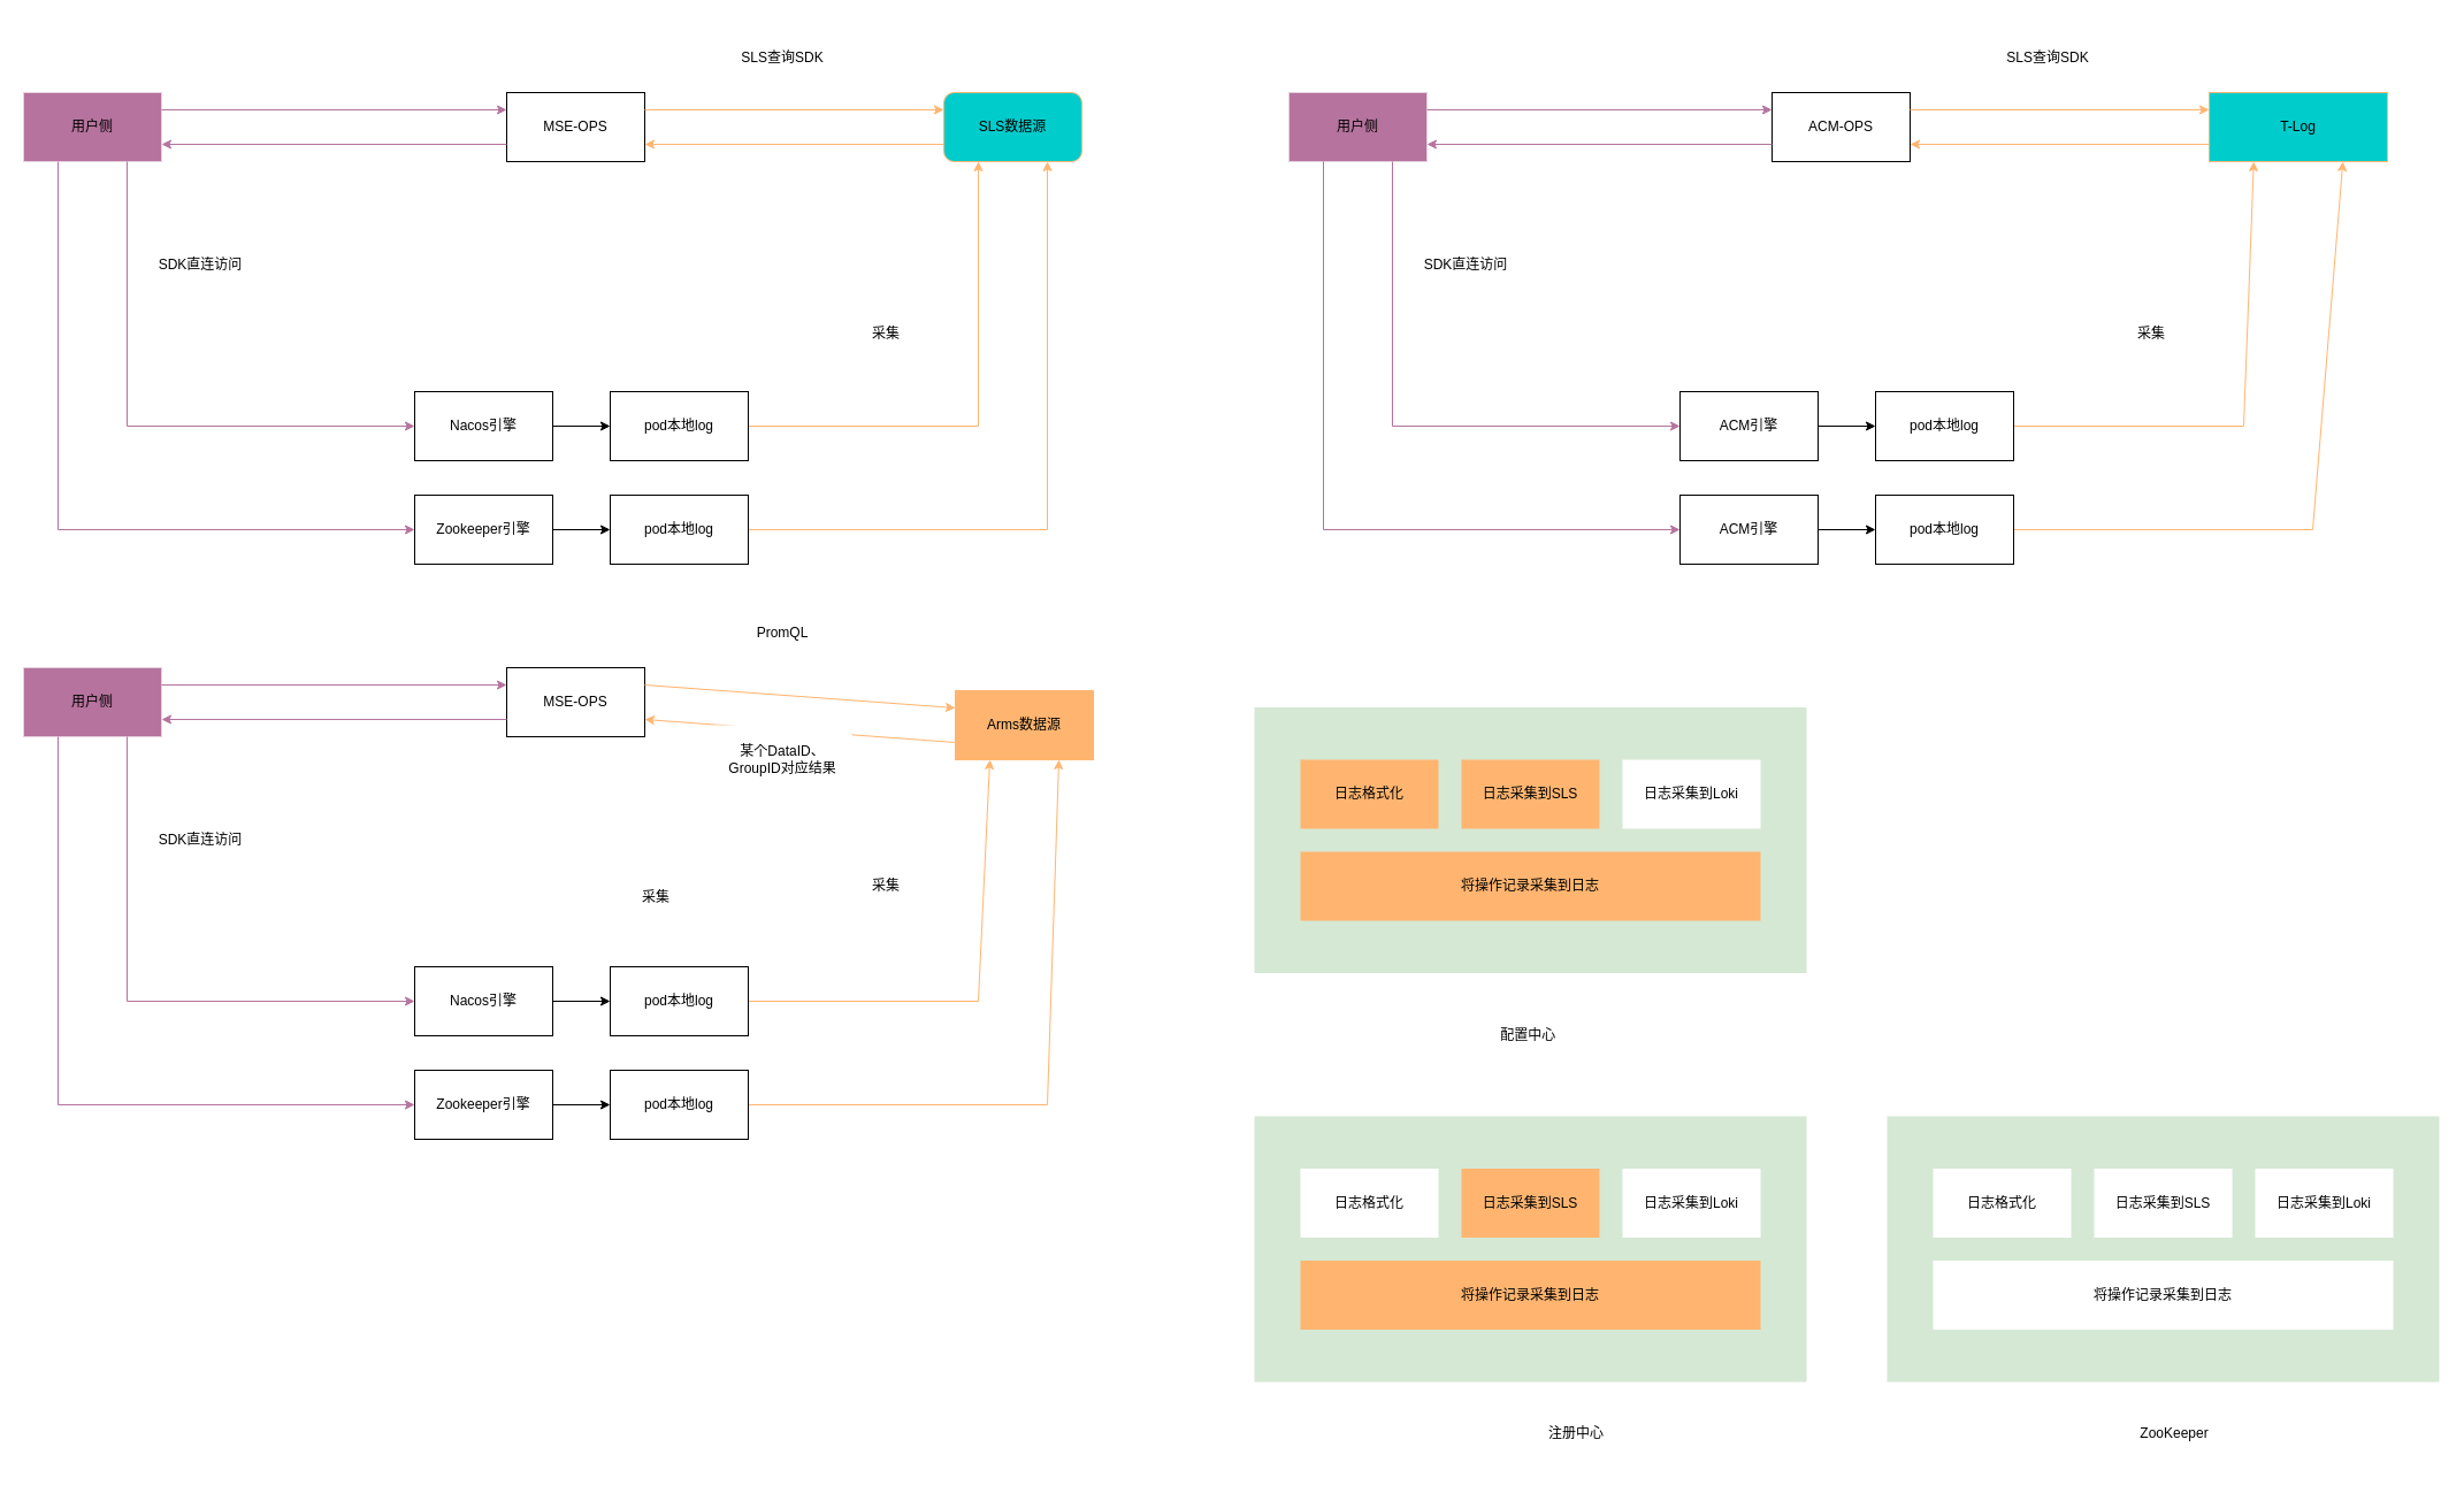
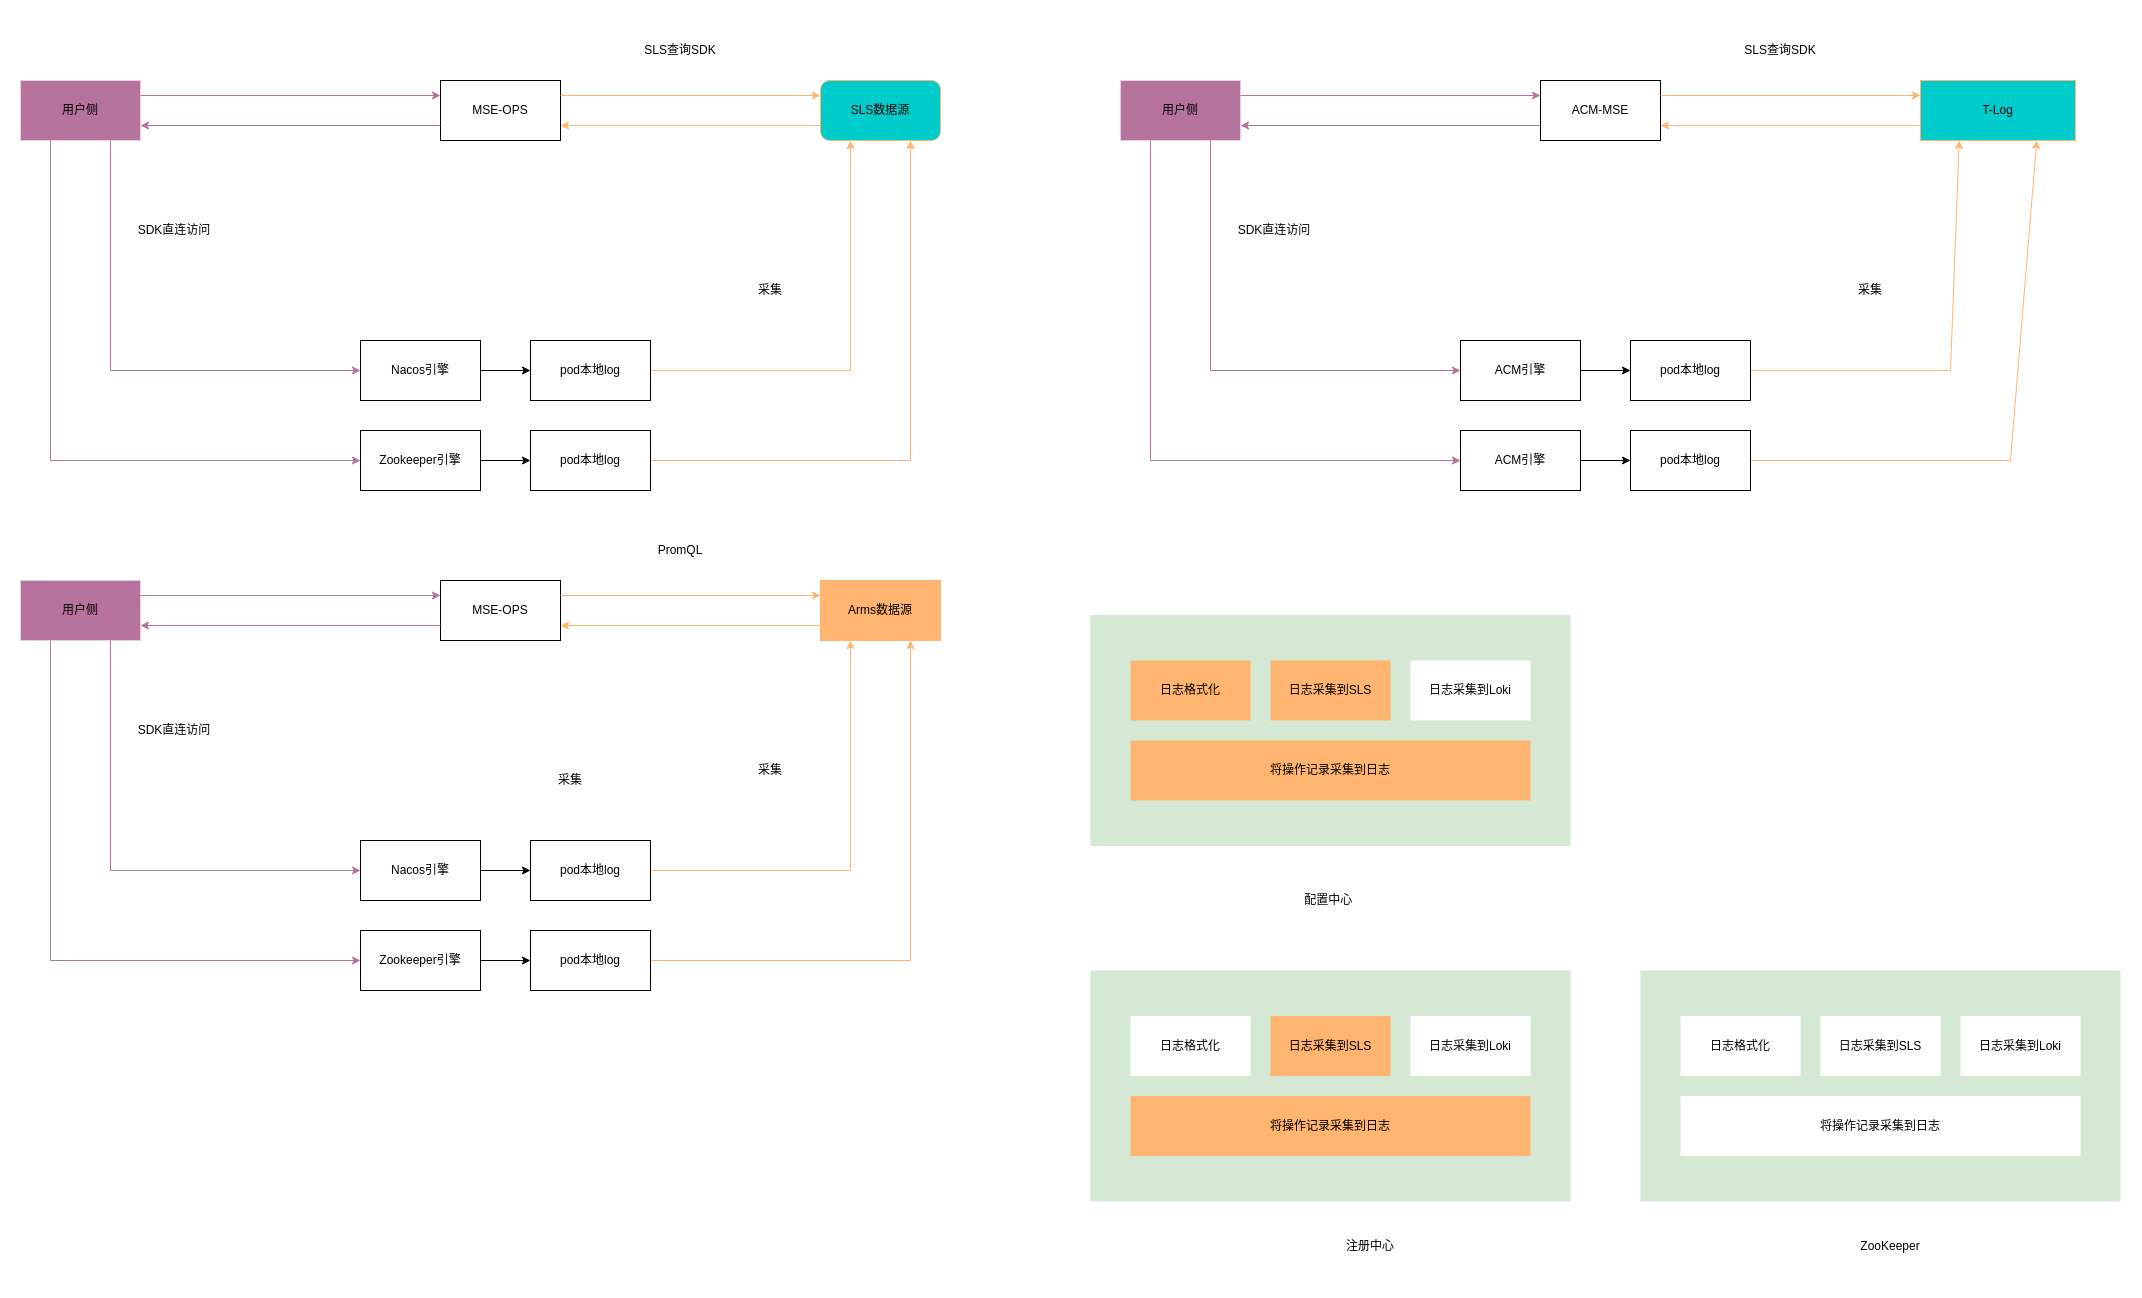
- <mxCell id="45" value="ACM-OPS" style="rounded=0;whiteSpace=wrap;html=1;" parent="1" vertex="1"><mxGeometry x="1540" y="80" width="120" height="60" as="geometry" /></mxCell>
+ <mxCell id="45" value="ACM-MSE" style="rounded=0;whiteSpace=wrap;html=1;" parent="1" vertex="1"><mxGeometry x="1540" y="80" width="120" height="60" as="geometry" /></mxCell>
- <mxCell id="4" value="Arms数据源" style="rounded=0;whiteSpace=wrap;html=1;strokeColor=#FFB570;fillColor=#FFB570;" parent="1" vertex="1"><mxGeometry x="830" y="600" width="120" height="60" as="geometry" /></mxCell>
+ <mxCell id="4" value="Arms数据源" style="rounded=0;whiteSpace=wrap;html=1;strokeColor=#FFB570;fillColor=#FFB570;" parent="1" vertex="1"><mxGeometry x="820" y="580" width="120" height="60" as="geometry" /></mxCell>
- <mxCell id="43" value="某个DataID、GroupID对应结果" style="rounded=0;whiteSpace=wrap;html=1;strokeColor=none;" parent="1" vertex="1"><mxGeometry x="620" y="630" width="120" height="60" as="geometry" /></mxCell>
